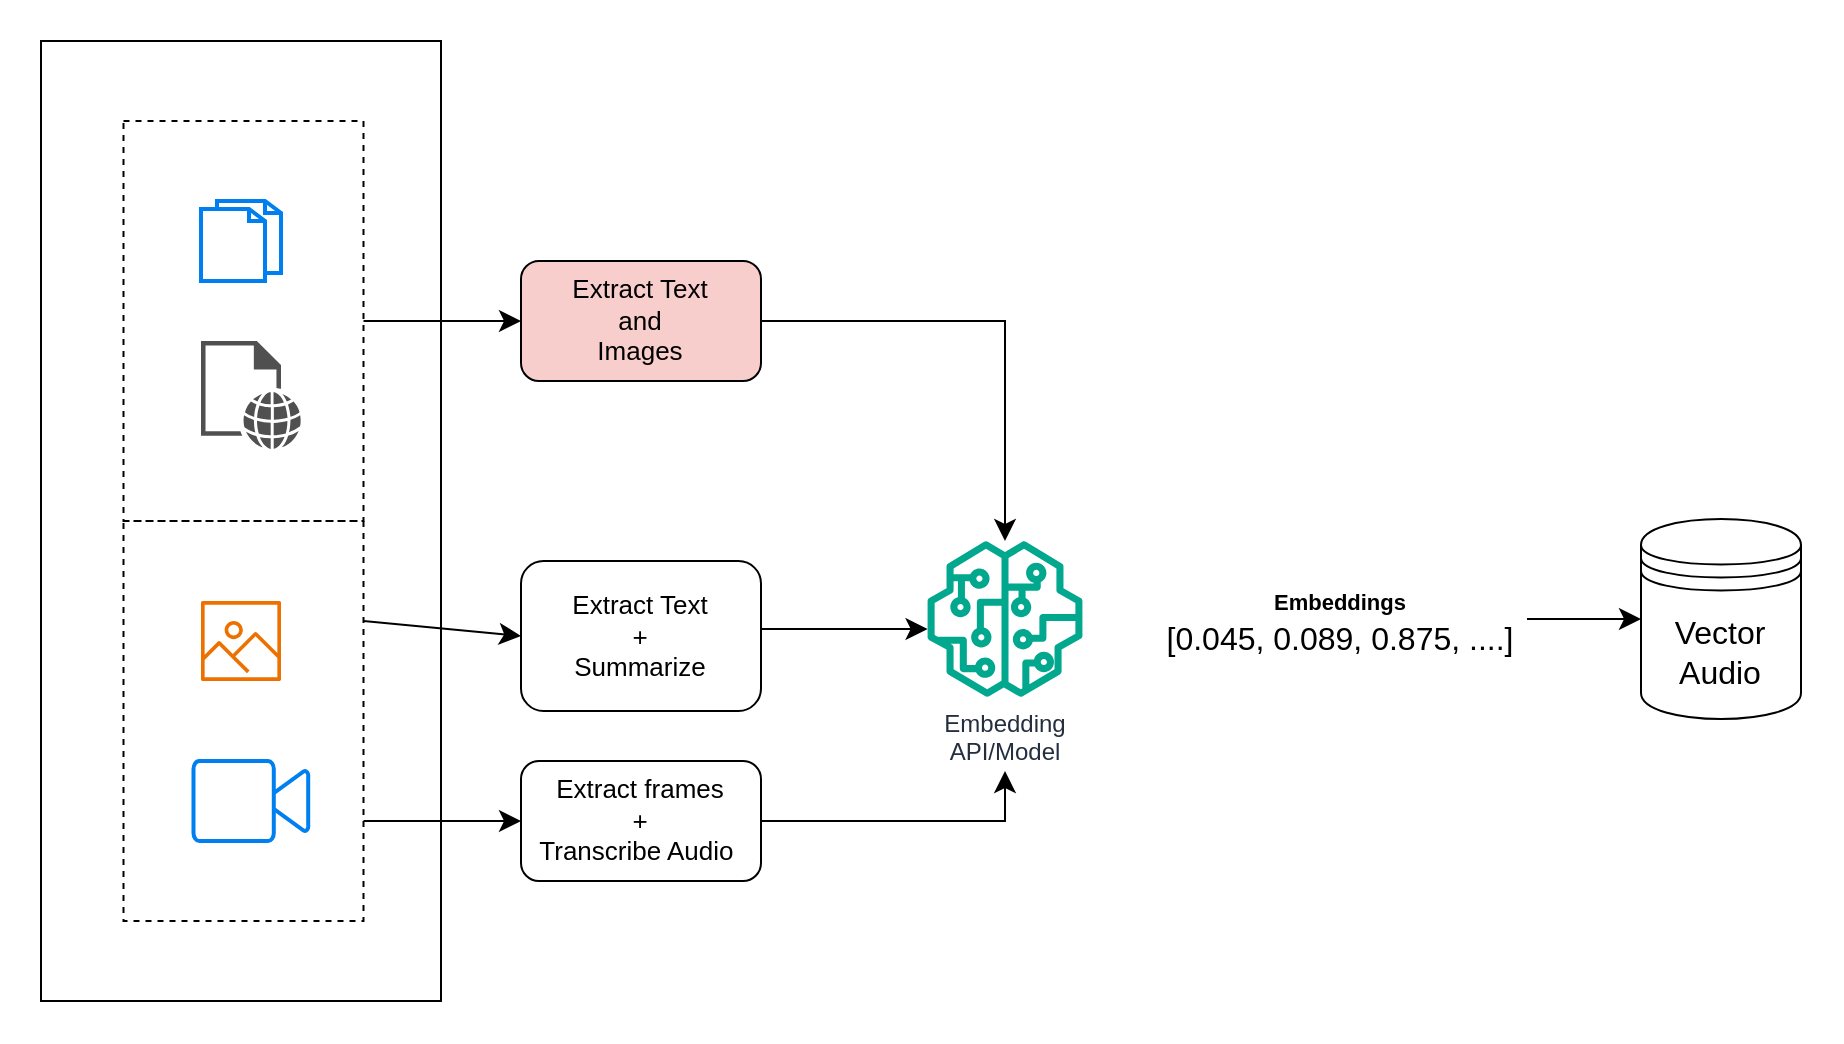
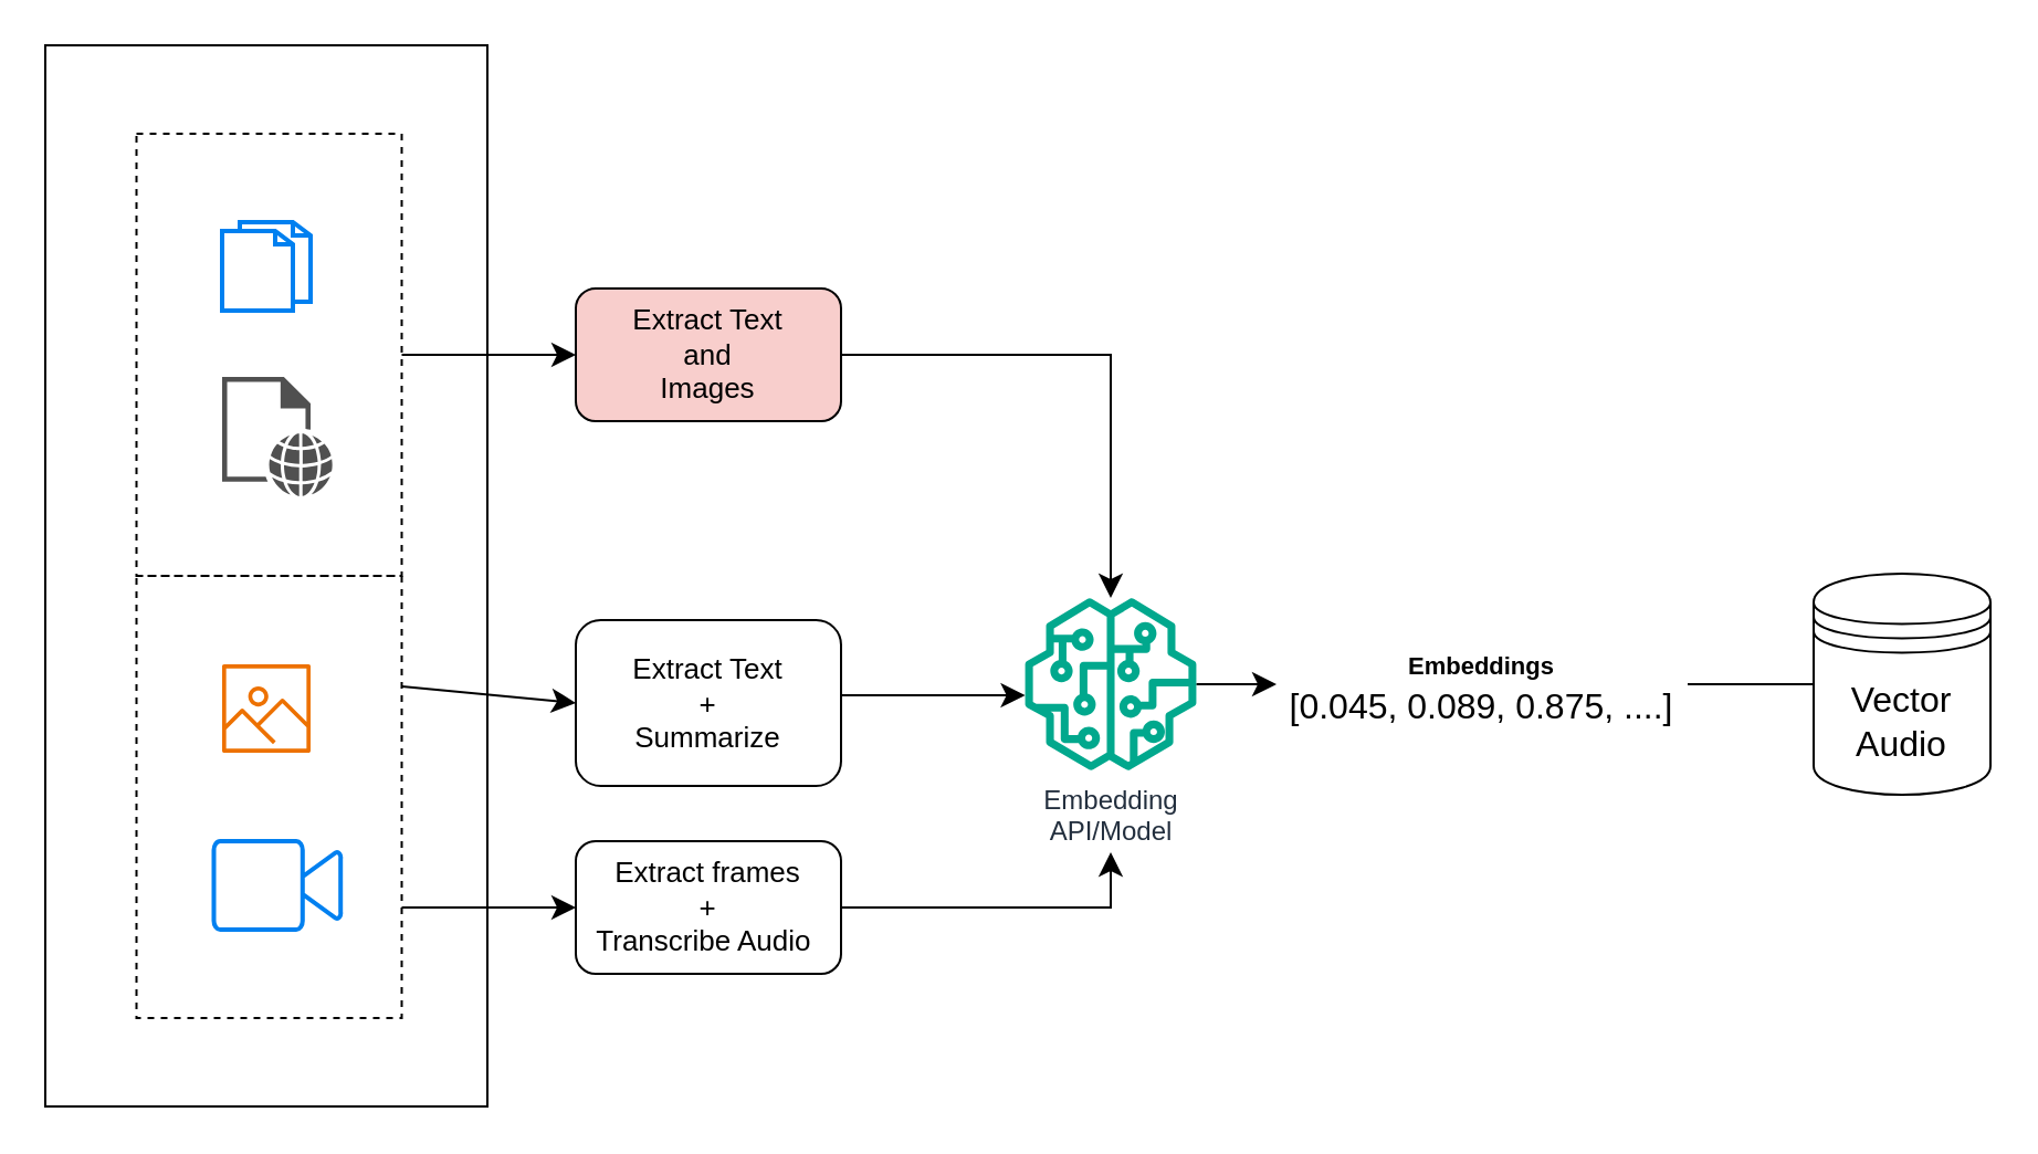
+ <mxCell id="18" value="" style="edgeStyle=none;curved=1;rounded=0;orthogonalLoop=1;jettySize=auto;html=1;fontSize=12;startSize=8;endSize=8;" edge="1" parent="1" source="19" target="21"><mxGeometry relative="1" as="geometry" /></mxCell>
- <mxCell id="20" style="edgeStyle=none;curved=1;rounded=0;orthogonalLoop=1;jettySize=auto;html=1;exitX=1;exitY=0.5;exitDx=0;exitDy=0;entryX=0;entryY=0.5;entryDx=0;entryDy=0;fontSize=12;startSize=8;endSize=8;" edge="1" parent="1" source="21" target="22"><mxGeometry relative="1" as="geometry" /></mxCell>
+ <mxCell id="20" style="edgeStyle=none;curved=1;rounded=0;orthogonalLoop=1;jettySize=auto;html=1;exitX=1;exitY=0.5;exitDx=0;exitDy=0;entryX=0;entryY=0.5;entryDx=0;entryDy=0;fontSize=12;startSize=8;endSize=8;endArrow=none;" edge="1" parent="1" source="21" target="22"><mxGeometry relative="1" as="geometry" /></mxCell>
